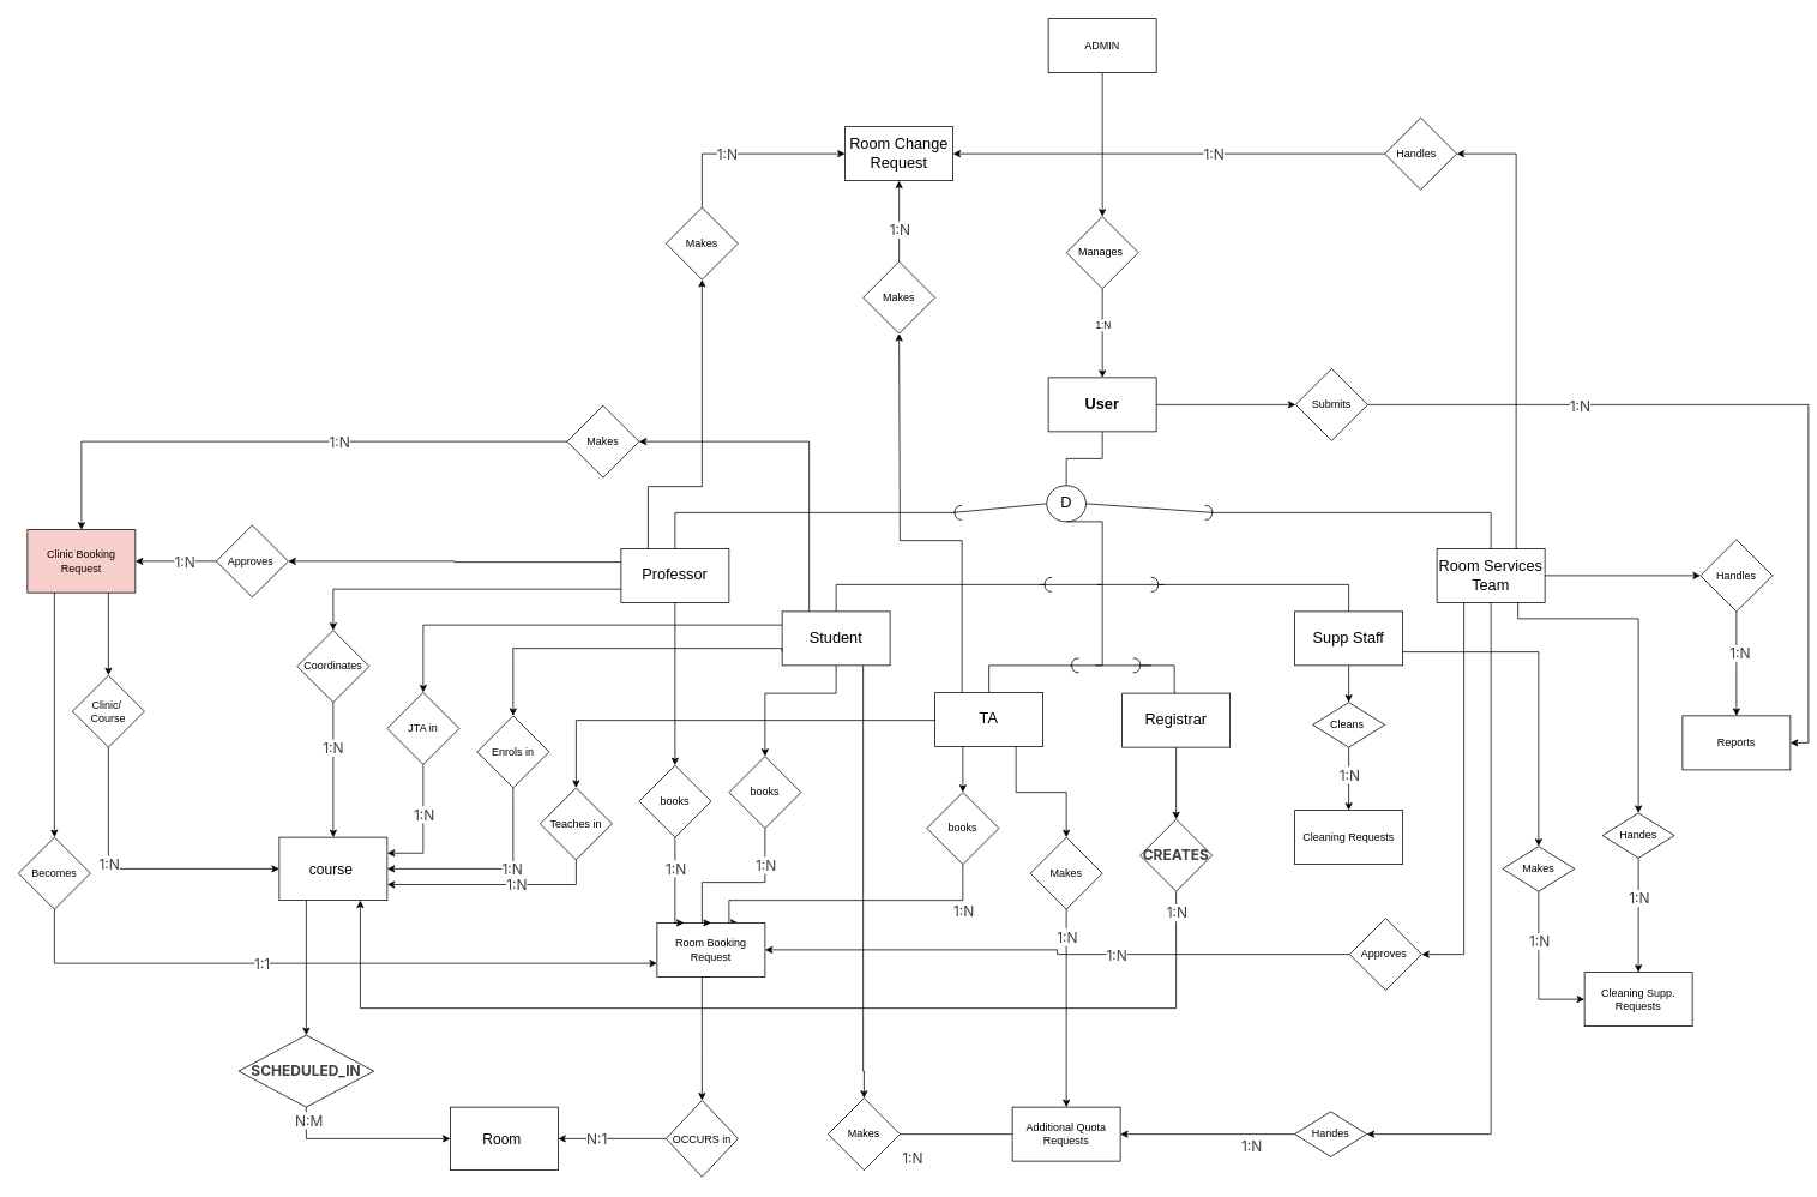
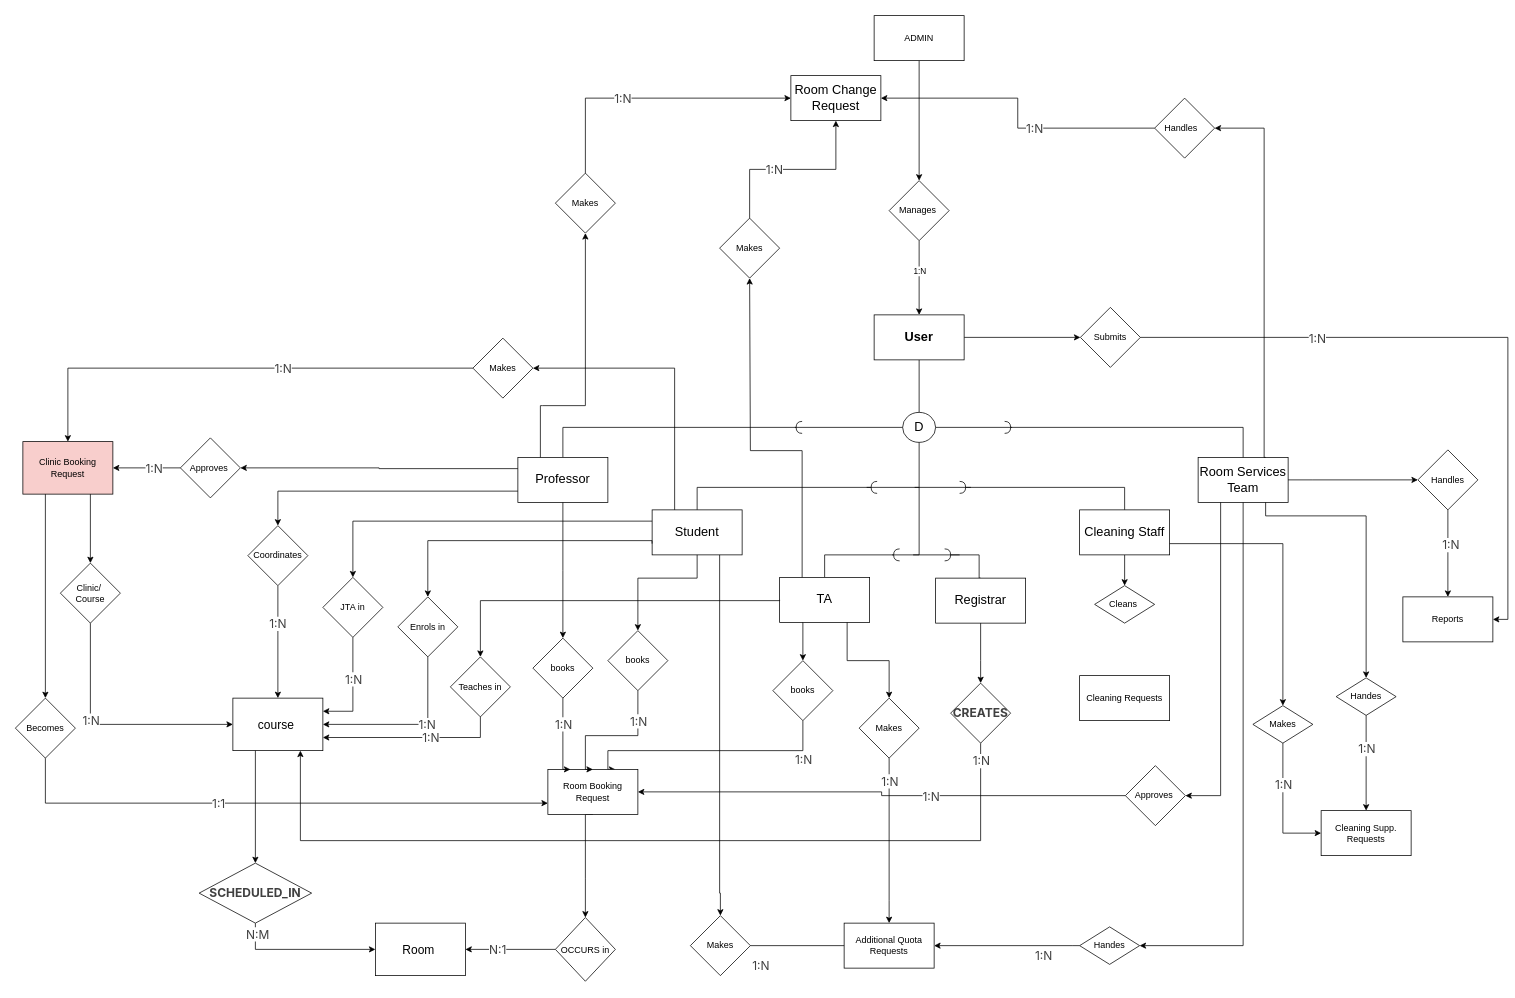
- <mxCell id="115" value="Room Change Request" style="whiteSpace=wrap;html=1;fontSize=17;rounded=0;" vertex="1" parent="1"><mxGeometry x="939" y="140" width="120" height="60" as="geometry" /></mxCell>
+ <mxCell id="115" value="Room Change Request" style="whiteSpace=wrap;html=1;fontSize=17;rounded=0;" vertex="1" parent="1"><mxGeometry x="1054" y="100" width="120" height="60" as="geometry" /></mxCell>
- <mxCell id="30" value="D" style="ellipse;whiteSpace=wrap;html=1;fontSize=17;rounded=0;" vertex="1" parent="1"><mxGeometry x="1163" y="539" width="44" height="40" as="geometry" /></mxCell>
+ <mxCell id="30" value="D" style="ellipse;whiteSpace=wrap;html=1;fontSize=17;rounded=0;" vertex="1" parent="1"><mxGeometry x="1203" y="549" width="44" height="40" as="geometry" /></mxCell>
- <mxCell id="39" value="Supp Staff" style="whiteSpace=wrap;html=1;fontSize=17;rounded=0;" vertex="1" parent="1"><mxGeometry x="1439" y="679" width="120" height="60" as="geometry" /></mxCell>
+ <mxCell id="39" value="Cleaning Staff" style="whiteSpace=wrap;html=1;fontSize=17;rounded=0;" vertex="1" parent="1"><mxGeometry x="1439" y="679" width="120" height="60" as="geometry" /></mxCell>
- <mxCell id="22" style="edgeStyle=orthogonalEdgeStyle;rounded=0;orthogonalLoop=1;jettySize=auto;html=1;exitX=0.5;exitY=1;exitDx=0;exitDy=0;entryX=0.5;entryY=0;entryDx=0;entryDy=0;" parent="1" source="19" target="48" edge="1"><mxGeometry relative="1" as="geometry"><mxPoint x="1485" y="920" as="targetPoint" /></mxGeometry></mxCell>
- <mxCell id="23" value="&lt;span style=&quot;color: rgb(64, 64, 64); font-family: Inter, system-ui, -apple-system, BlinkMacSystemFont, &amp;quot;Segoe UI&amp;quot;, Roboto, &amp;quot;Noto Sans&amp;quot;, Ubuntu, Cantarell, &amp;quot;Helvetica Neue&amp;quot;, Oxygen, &amp;quot;Open Sans&amp;quot;, sans-serif; font-size: 16.002px; text-align: start; text-wrap-mode: wrap;&quot;&gt;1&lt;/span&gt;&lt;span style=&quot;color: rgb(64, 64, 64); font-family: Inter, system-ui, -apple-system, BlinkMacSystemFont, &amp;quot;Segoe UI&amp;quot;, Roboto, &amp;quot;Noto Sans&amp;quot;, Ubuntu, Cantarell, &amp;quot;Helvetica Neue&amp;quot;, Oxygen, &amp;quot;Open Sans&amp;quot;, sans-serif; font-size: 16.002px; text-align: start; text-wrap-mode: wrap;&quot;&gt;:N&lt;/span&gt;" style="edgeLabel;html=1;align=center;verticalAlign=middle;resizable=0;points=[];" parent="22" vertex="1" connectable="0"><mxGeometry x="-0.496" relative="1" as="geometry"><mxPoint y="12" as="offset" /></mxGeometry></mxCell>
